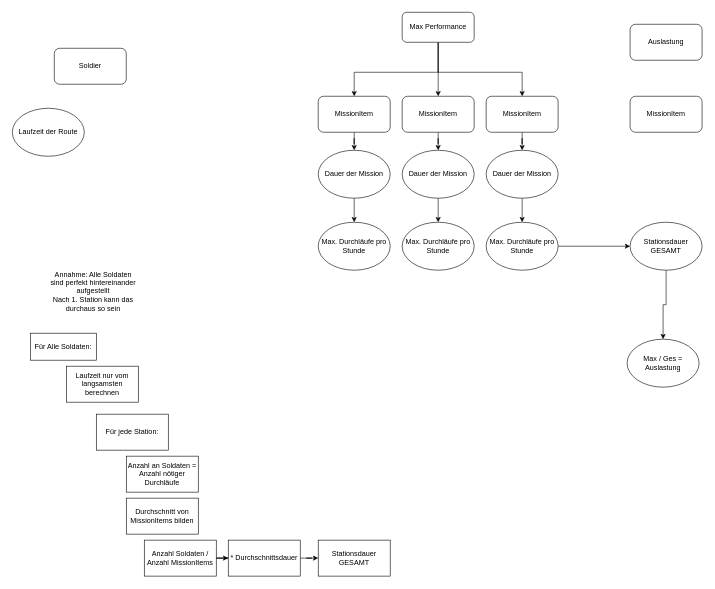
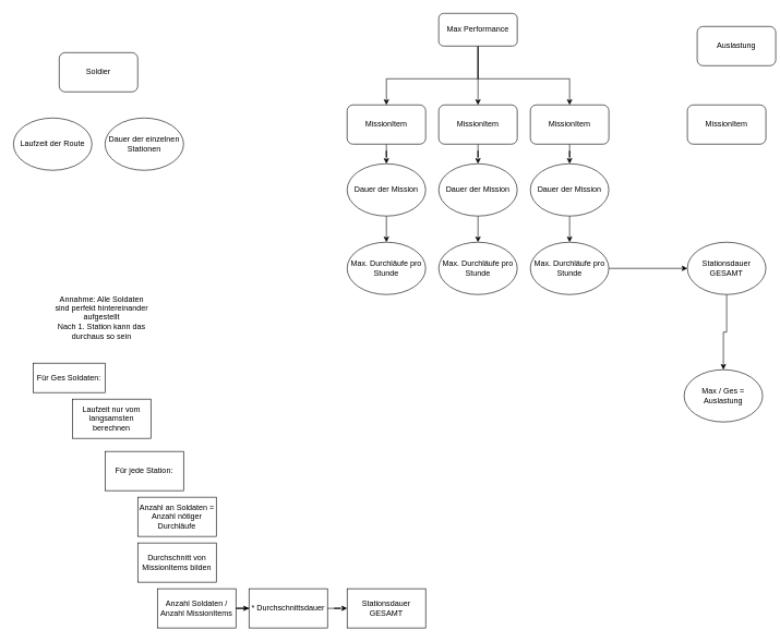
- <mxCell id="26" value="Auslastung" style="rounded=1;whiteSpace=wrap;html=1;" vertex="1" parent="1"><mxGeometry x="1050" y="40" width="120" height="60" as="geometry" /></mxCell>
+ <mxCell id="26" value="Auslastung" style="rounded=1;whiteSpace=wrap;html=1;" vertex="1" parent="1"><mxGeometry x="1065" y="40" width="120" height="60" as="geometry" /></mxCell>
+ <mxCell id="6" value="Dauer der einzelnen Stationen" style="ellipse;whiteSpace=wrap;html=1;" vertex="1" parent="1"><mxGeometry x="160" y="180" width="120" height="80" as="geometry" /></mxCell>
- <mxCell id="28" value="Für Alle Soldaten:" style="rounded=0;whiteSpace=wrap;html=1;" vertex="1" parent="1"><mxGeometry x="50" y="555" width="110" height="45" as="geometry" /></mxCell>
+ <mxCell id="28" value="Für Ges Soldaten:" style="rounded=0;whiteSpace=wrap;html=1;" vertex="1" parent="1"><mxGeometry x="50" y="555" width="110" height="45" as="geometry" /></mxCell>
